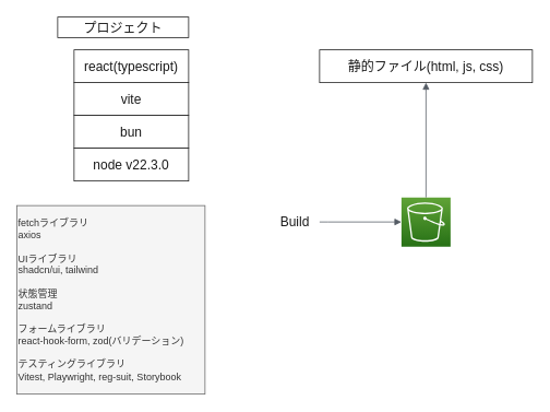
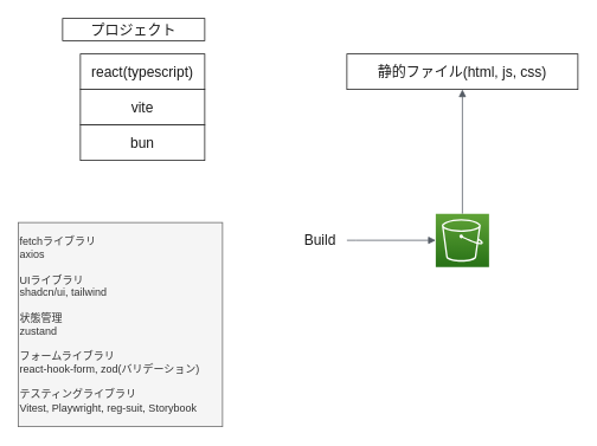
- <mxCell id="5" value="&lt;font style=&quot;font-size: 16px;&quot; color=&quot;#1a1a1a&quot;&gt;node v22.3.0&lt;/font&gt;" style="rounded=0;whiteSpace=wrap;html=1;fillColor=#FFFFFF;strokeColor=#1A1A1A;" parent="1" vertex="1"><mxGeometry x="90" y="180" width="140" height="40" as="geometry" /></mxCell>
